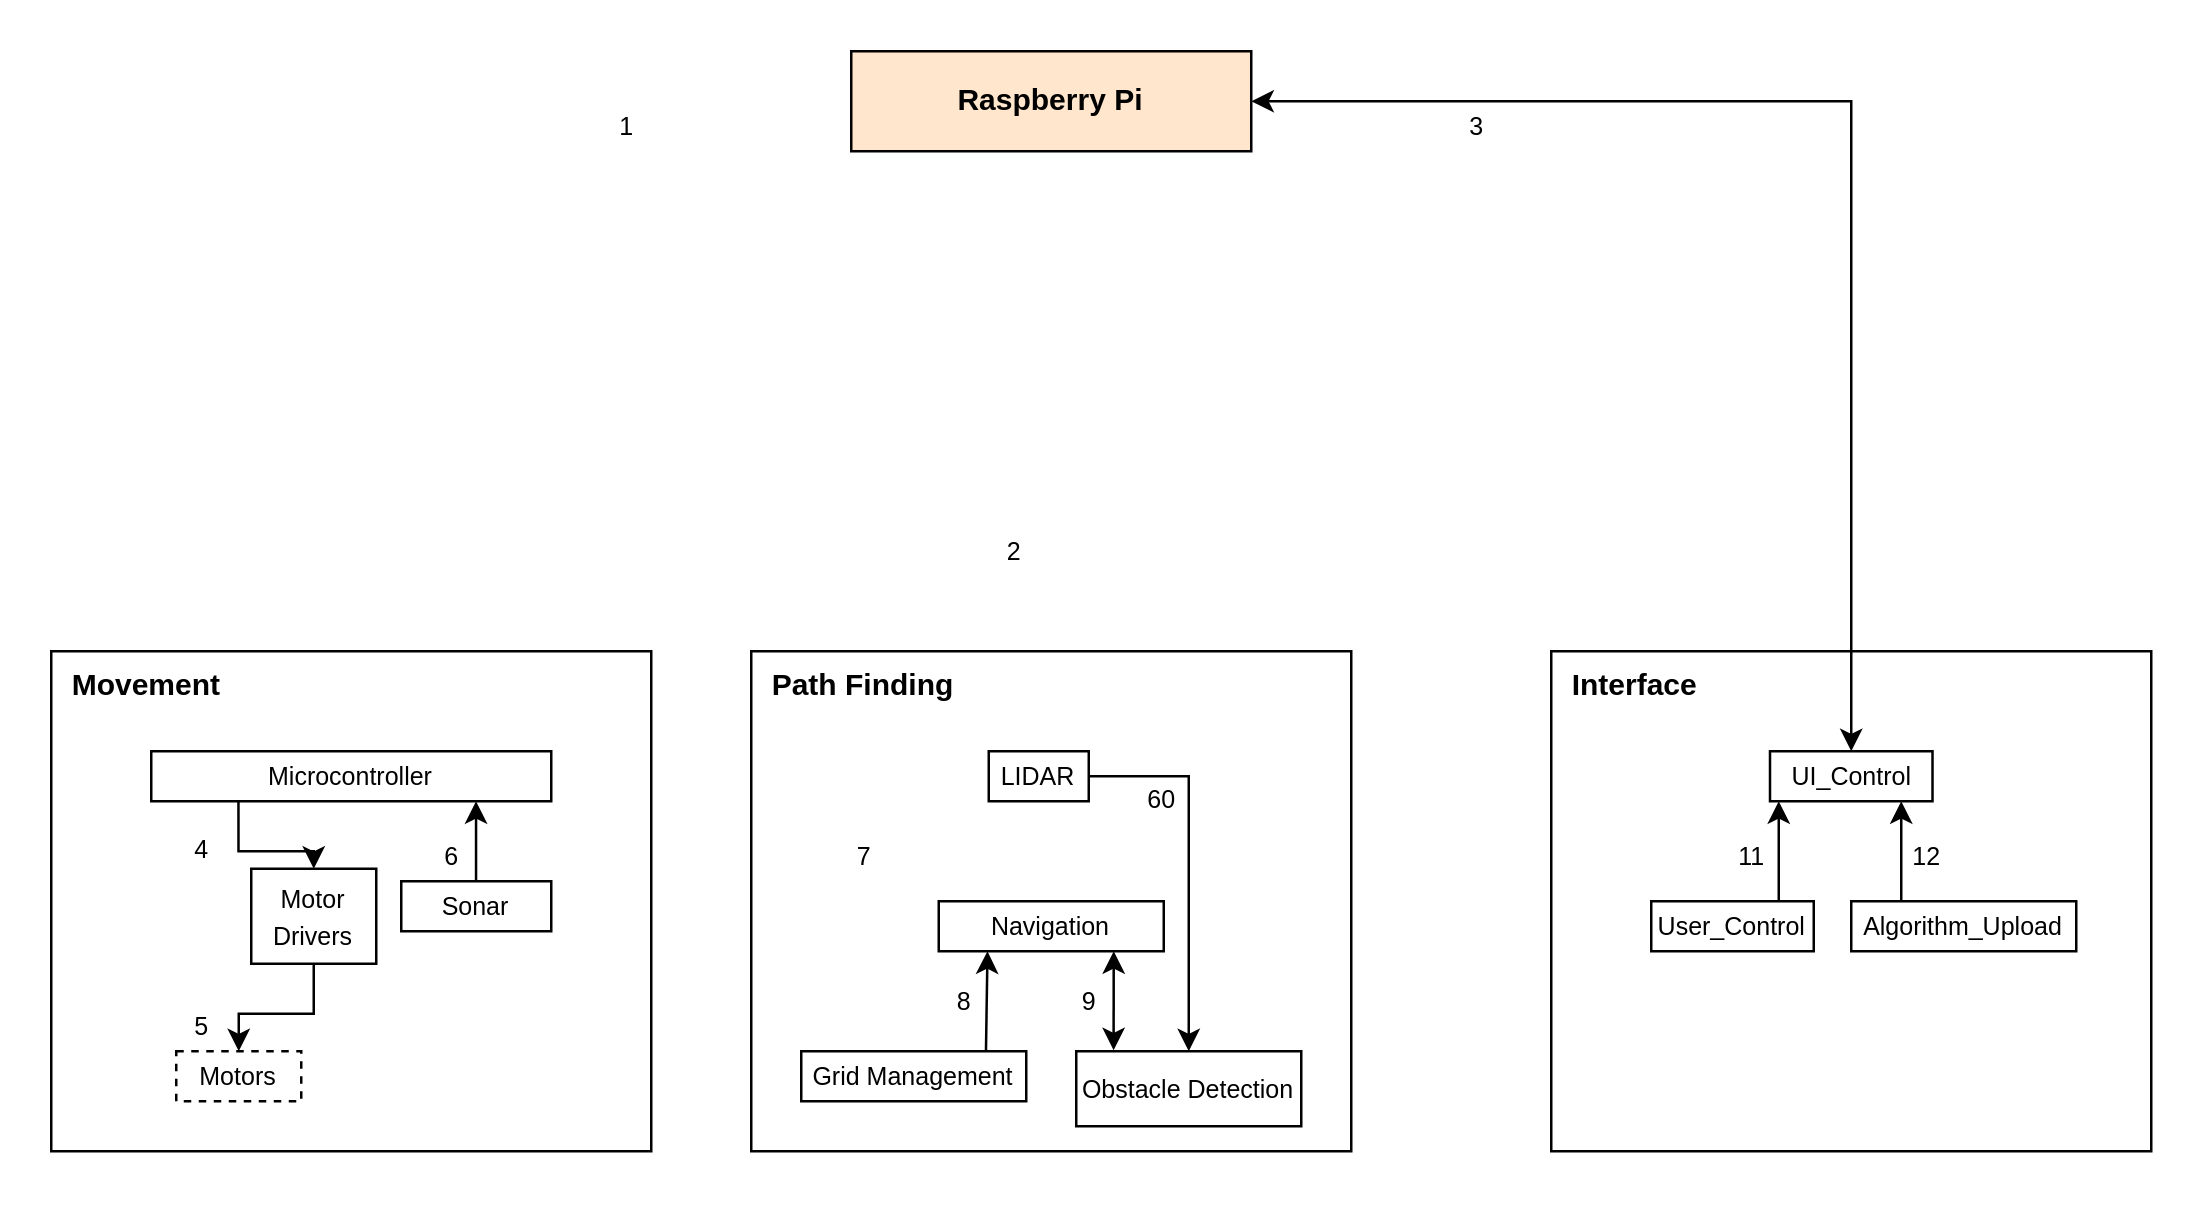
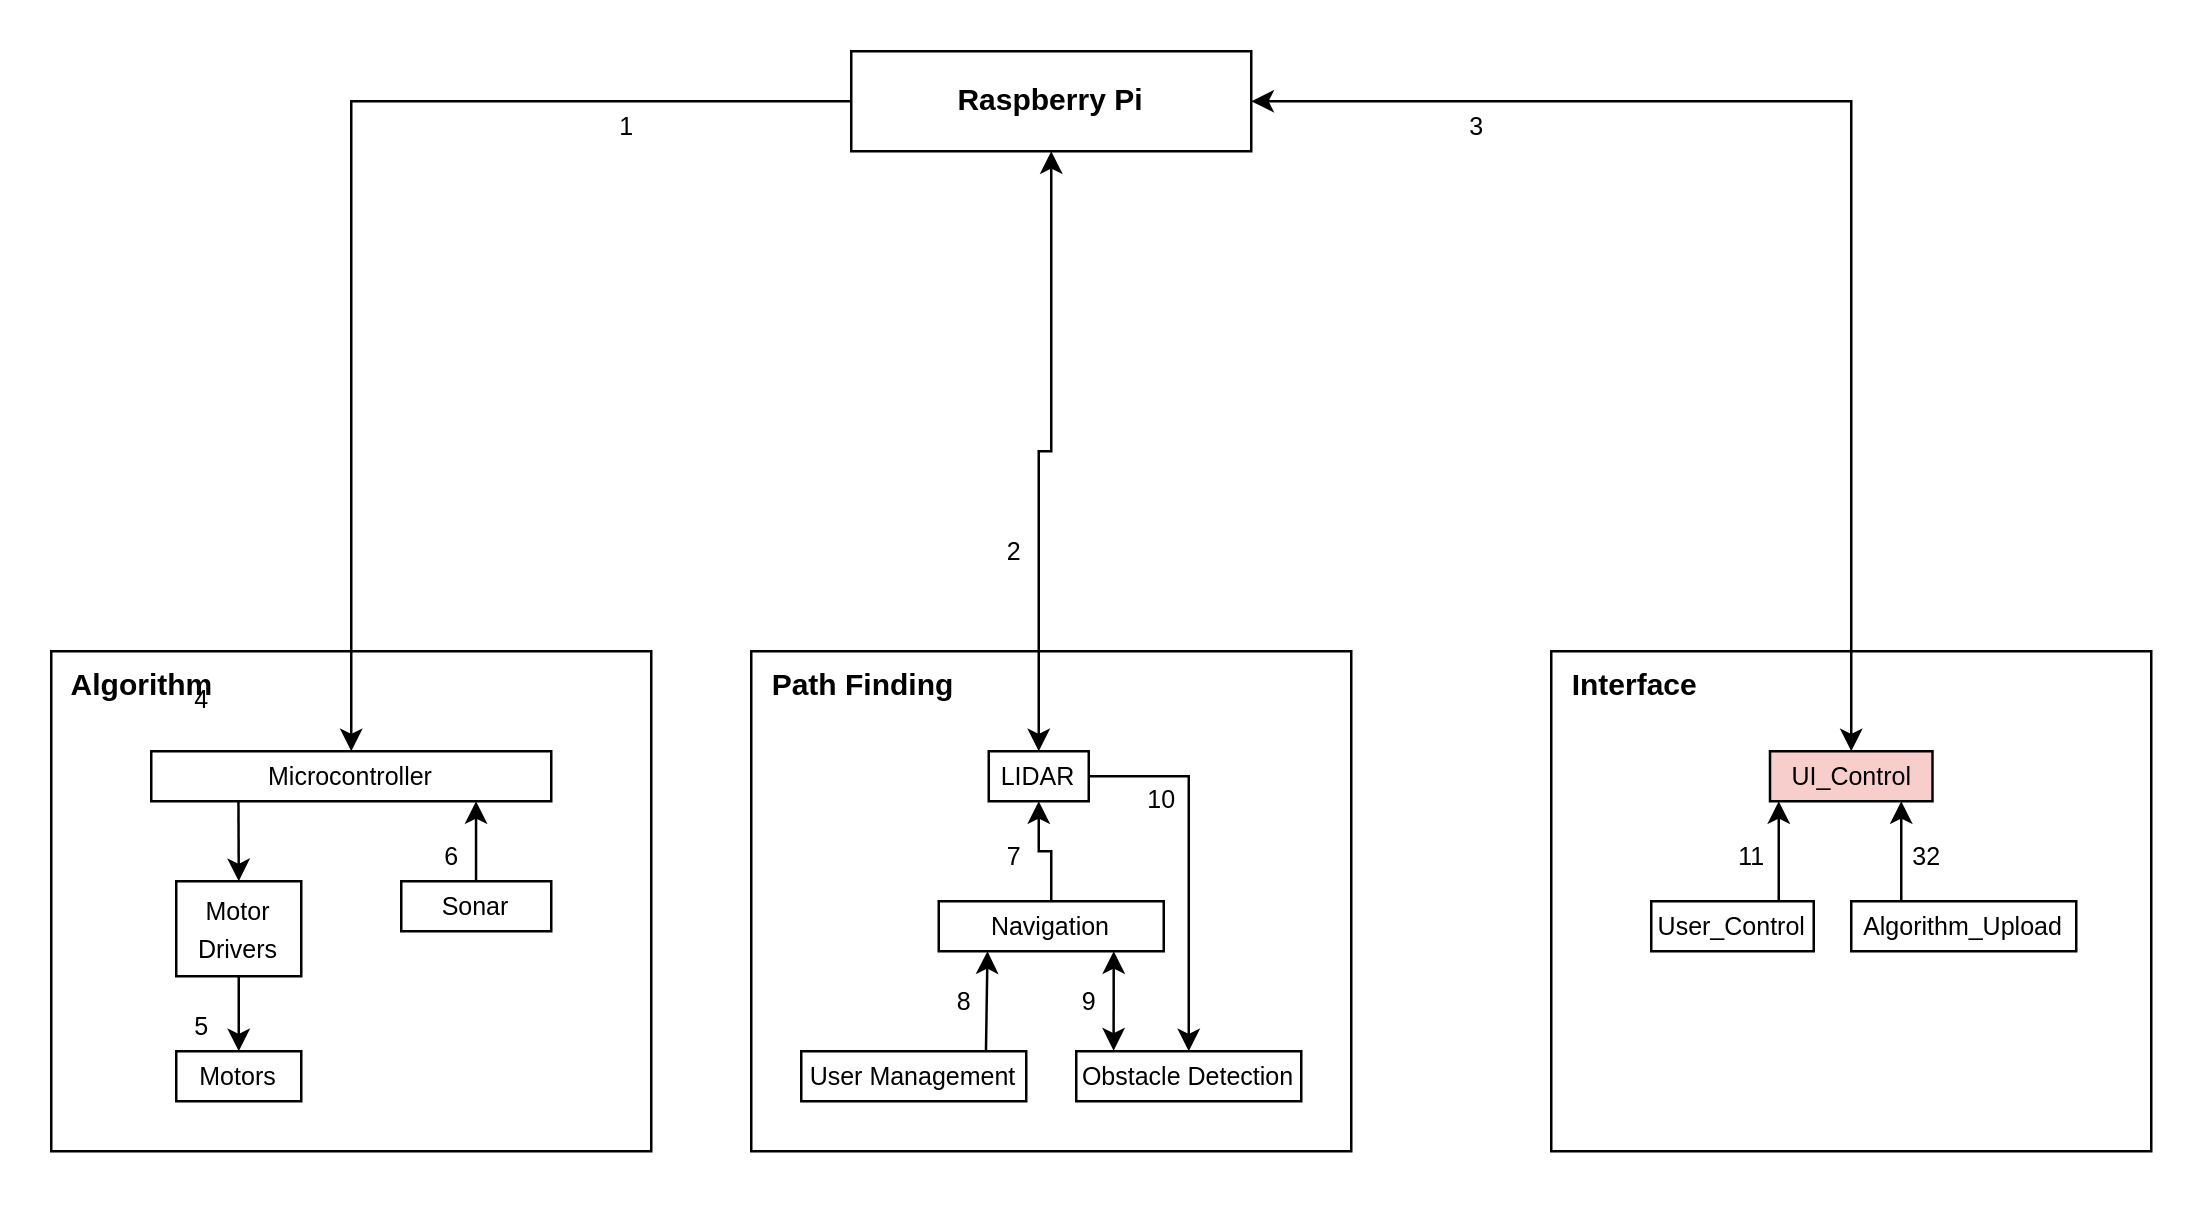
- <mxCell id="2" value="Raspberry Pi" style="rounded=0;whiteSpace=wrap;html=1;fontStyle=1;fillColor=#ffe6cc;" parent="1" vertex="1"><mxGeometry x="340" y="20" width="160" height="40" as="geometry" /></mxCell>
+ <mxCell id="2" value="Raspberry Pi" style="rounded=0;whiteSpace=wrap;html=1;fontStyle=1" parent="1" vertex="1"><mxGeometry x="340" y="20" width="160" height="40" as="geometry" /></mxCell>
+ <mxCell id="17" style="edgeStyle=orthogonalEdgeStyle;rounded=0;orthogonalLoop=1;jettySize=auto;html=1;exitX=0;exitY=0.5;exitDx=0;exitDy=0;entryX=0.5;entryY=0;entryDx=0;entryDy=0;startArrow=none;startFill=0;endArrow=classic;endFill=1;" parent="1" source="2" target="6" edge="1"><mxGeometry relative="1" as="geometry"><mxPoint x="320" y="40" as="sourcePoint" /><mxPoint x="140" y="140" as="targetPoint" /></mxGeometry></mxCell>
+ <mxCell id="32" style="edgeStyle=orthogonalEdgeStyle;rounded=0;orthogonalLoop=1;jettySize=auto;html=1;exitX=0.5;exitY=0;exitDx=0;exitDy=0;entryX=0.5;entryY=1;entryDx=0;entryDy=0;startArrow=classic;startFill=1;" parent="1" source="9" target="2" edge="1"><mxGeometry relative="1" as="geometry"><mxPoint x="420" y="300" as="sourcePoint" /><mxPoint x="420" y="60" as="targetPoint" /></mxGeometry></mxCell>
- <mxCell id="5" value="&lt;b&gt;&amp;nbsp; Movement&lt;/b&gt;" style="rounded=0;whiteSpace=wrap;html=1;align=left;verticalAlign=top;" parent="1" vertex="1"><mxGeometry y="260" width="240" height="200" as="geometry" x="20" /></mxCell>
+ <mxCell id="5" value="&lt;b&gt;&amp;nbsp; Algorithm&lt;/b&gt;" style="rounded=0;whiteSpace=wrap;html=1;align=left;verticalAlign=top;" parent="1" vertex="1"><mxGeometry y="260" width="240" height="200" as="geometry" x="20" /></mxCell>
- <mxCell id="12" value="&lt;font style=&quot;font-size: 10px;&quot;&gt;UI_Control&lt;/font&gt;" style="rounded=0;whiteSpace=wrap;html=1;" parent="1" vertex="1"><mxGeometry x="707.5" y="300" width="65" height="20" as="geometry" /></mxCell>
+ <mxCell id="12" value="&lt;font style=&quot;font-size: 10px;&quot;&gt;UI_Control&lt;/font&gt;" style="rounded=0;whiteSpace=wrap;html=1;fillColor=#f8cecc;" parent="1" vertex="1"><mxGeometry x="707.5" y="300" width="65" height="20" as="geometry" /></mxCell>
- <mxCell id="31" value="&lt;font style=&quot;font-size: 10px;&quot;&gt;60&lt;/font&gt;" style="text;html=1;align=center;verticalAlign=middle;resizable=0;points=[];autosize=1;strokeColor=none;fillColor=none;spacing=-3;" parent="1" vertex="1"><mxGeometry x="454" y="309" width="20" height="20" as="geometry" /></mxCell>
+ <mxCell id="31" value="&lt;font style=&quot;font-size: 10px;&quot;&gt;10&lt;/font&gt;" style="text;html=1;align=center;verticalAlign=middle;resizable=0;points=[];autosize=1;strokeColor=none;fillColor=none;spacing=-3;" parent="1" vertex="1"><mxGeometry x="454" y="309" width="20" height="20" as="geometry" /></mxCell>
- <mxCell id="38" value="&lt;font style=&quot;font-size: 10px;&quot;&gt;4&lt;/font&gt;" style="text;html=1;align=center;verticalAlign=middle;resizable=0;points=[];autosize=1;strokeColor=none;fillColor=none;spacing=-3;" parent="1" vertex="1"><mxGeometry x="70" y="329" width="20" height="20" as="geometry" /></mxCell>
+ <mxCell id="38" value="&lt;font style=&quot;font-size: 10px;&quot;&gt;4&lt;/font&gt;" style="text;html=1;align=center;verticalAlign=middle;resizable=0;points=[];autosize=1;strokeColor=none;fillColor=none;spacing=-3;" parent="1" vertex="1"><mxGeometry x="70" y="269" width="20" height="20" as="geometry" /></mxCell>
+ <mxCell id="10" style="edgeStyle=orthogonalEdgeStyle;rounded=0;orthogonalLoop=1;jettySize=auto;html=1;exitX=0.5;exitY=0;exitDx=0;exitDy=0;entryX=0.5;entryY=1;entryDx=0;entryDy=0;" parent="1" source="11" target="9" edge="1"><mxGeometry relative="1" as="geometry" /></mxCell>
- <mxCell id="24" value="&lt;font style=&quot;font-size: 10px;&quot;&gt;7&lt;/font&gt;" style="text;html=1;align=center;verticalAlign=middle;resizable=0;points=[];autosize=1;strokeColor=none;fillColor=none;spacing=-3;" parent="1" vertex="1"><mxGeometry x="335" y="332" width="20" height="20" as="geometry" /></mxCell>
+ <mxCell id="24" value="&lt;font style=&quot;font-size: 10px;&quot;&gt;7&lt;/font&gt;" style="text;html=1;align=center;verticalAlign=middle;resizable=0;points=[];autosize=1;strokeColor=none;fillColor=none;spacing=-3;" parent="1" vertex="1"><mxGeometry x="395" y="332" width="20" height="20" as="geometry" /></mxCell>
- <mxCell id="20" value="&lt;font style=&quot;font-size: 10px;&quot;&gt;12&lt;/font&gt;" style="text;html=1;align=center;verticalAlign=middle;resizable=0;points=[];autosize=1;strokeColor=none;fillColor=none;spacing=-3;" parent="1" vertex="1"><mxGeometry x="760" y="332" width="20" height="20" as="geometry" /></mxCell>
+ <mxCell id="20" value="&lt;font style=&quot;font-size: 10px;&quot;&gt;32&lt;/font&gt;" style="text;html=1;align=center;verticalAlign=middle;resizable=0;points=[];autosize=1;strokeColor=none;fillColor=none;spacing=-3;" parent="1" vertex="1"><mxGeometry x="760" y="332" width="20" height="20" as="geometry" /></mxCell>
- <mxCell id="33" value="&lt;font style=&quot;font-size: 10px;&quot;&gt;Motor Drivers&lt;/font&gt;" style="rounded=0;whiteSpace=wrap;html=1;" parent="1" vertex="1"><mxGeometry x="100" y="347" width="50" height="38" as="geometry" /></mxCell>
+ <mxCell id="33" value="&lt;font style=&quot;font-size: 10px;&quot;&gt;Motor Drivers&lt;/font&gt;" style="rounded=0;whiteSpace=wrap;html=1;" parent="1" vertex="1"><mxGeometry x="70" y="352" width="50" height="38" as="geometry" /></mxCell>
- <mxCell id="34" value="&lt;font style=&quot;font-size: 10px;&quot;&gt;Motors&lt;/font&gt;" style="rounded=0;whiteSpace=wrap;html=1;dashed=1;" parent="1" vertex="1"><mxGeometry x="70" y="420" width="50" height="20" as="geometry" /></mxCell>
+ <mxCell id="34" value="&lt;font style=&quot;font-size: 10px;&quot;&gt;Motors&lt;/font&gt;" style="rounded=0;whiteSpace=wrap;html=1;" parent="1" vertex="1"><mxGeometry x="70" y="420" width="50" height="20" as="geometry" /></mxCell>
- <mxCell id="25" value="&lt;font style=&quot;font-size: 10px;&quot;&gt;Grid Management&lt;/font&gt;" style="rounded=0;whiteSpace=wrap;html=1;" parent="1" vertex="1"><mxGeometry x="320" y="420" width="90" height="20" as="geometry" /></mxCell>
+ <mxCell id="25" value="&lt;font style=&quot;font-size: 10px;&quot;&gt;User Management&lt;/font&gt;" style="rounded=0;whiteSpace=wrap;html=1;" parent="1" vertex="1"><mxGeometry x="320" y="420" width="90" height="20" as="geometry" /></mxCell>
- <mxCell id="26" value="&lt;font style=&quot;font-size: 10px;&quot;&gt;Obstacle Detection&lt;/font&gt;" style="rounded=0;whiteSpace=wrap;html=1;" parent="1" vertex="1"><mxGeometry x="430" y="420" width="90" height="30" as="geometry" /></mxCell>
+ <mxCell id="26" value="&lt;font style=&quot;font-size: 10px;&quot;&gt;Obstacle Detection&lt;/font&gt;" style="rounded=0;whiteSpace=wrap;html=1;" parent="1" vertex="1"><mxGeometry x="430" y="420" width="90" height="20" as="geometry" /></mxCell>
